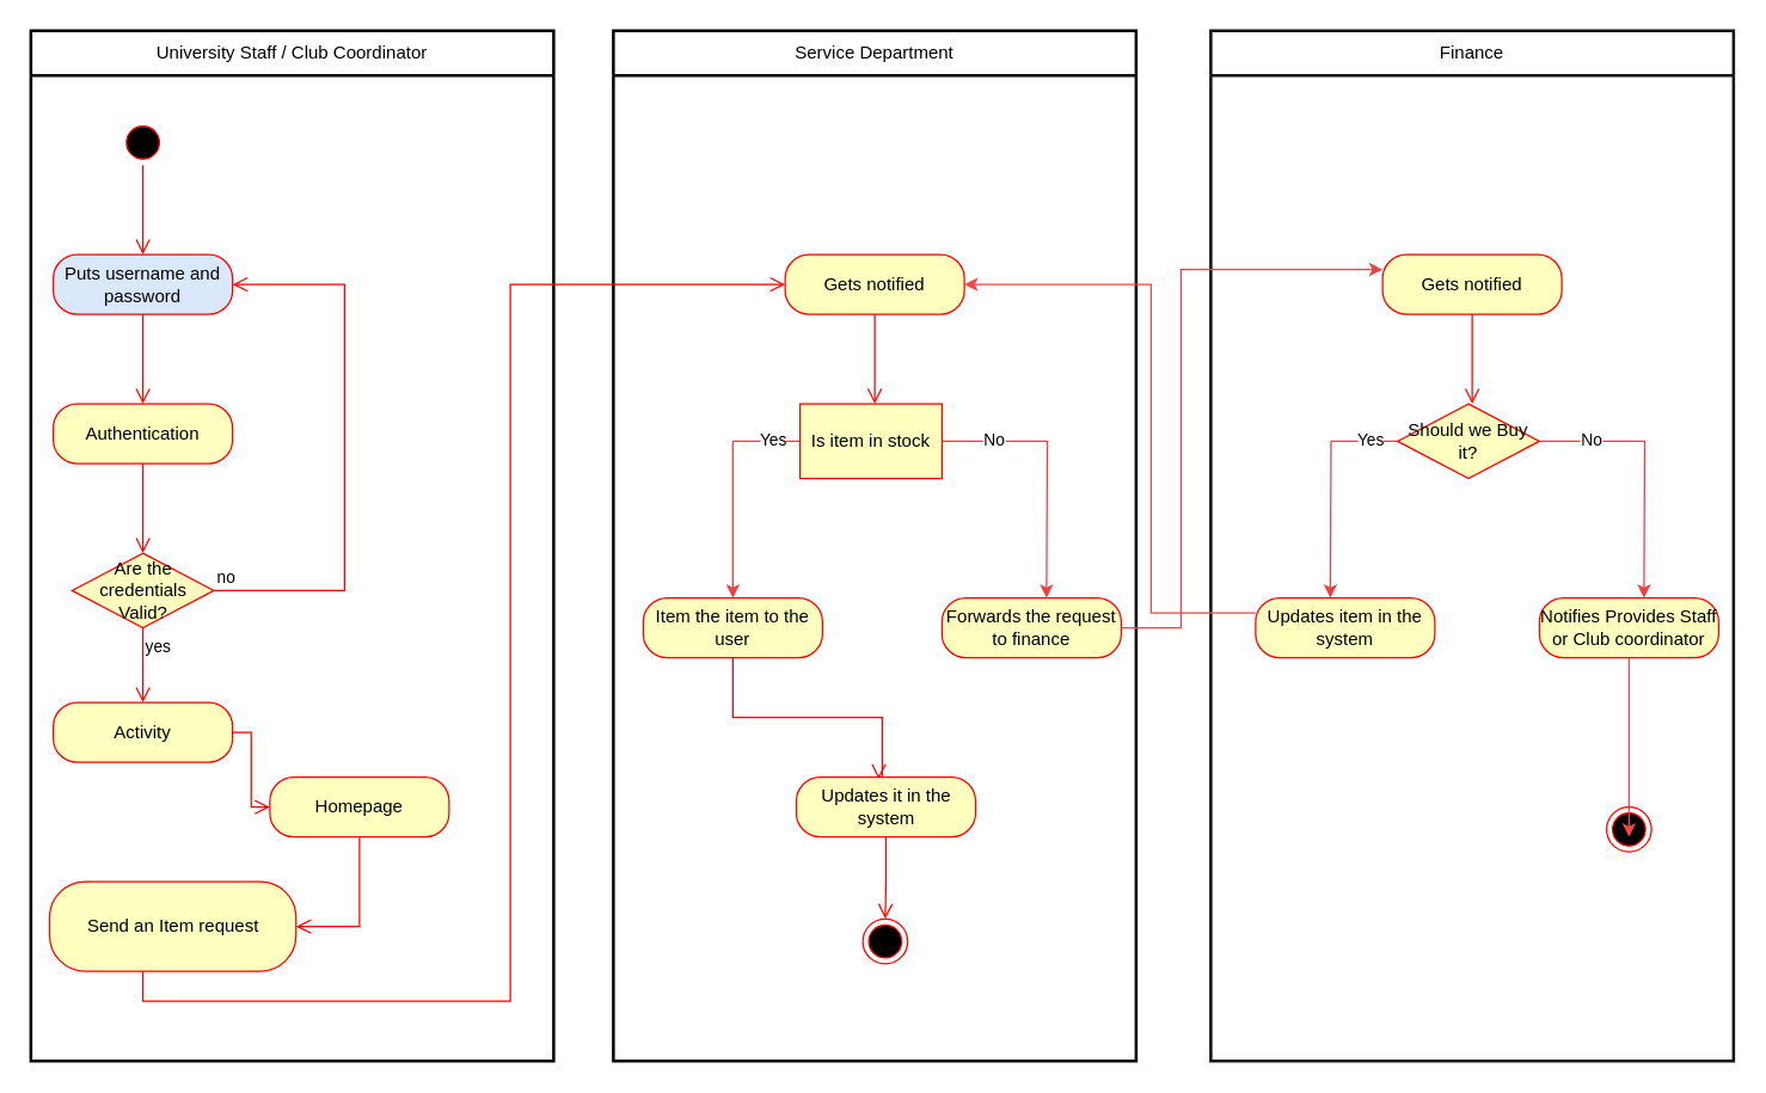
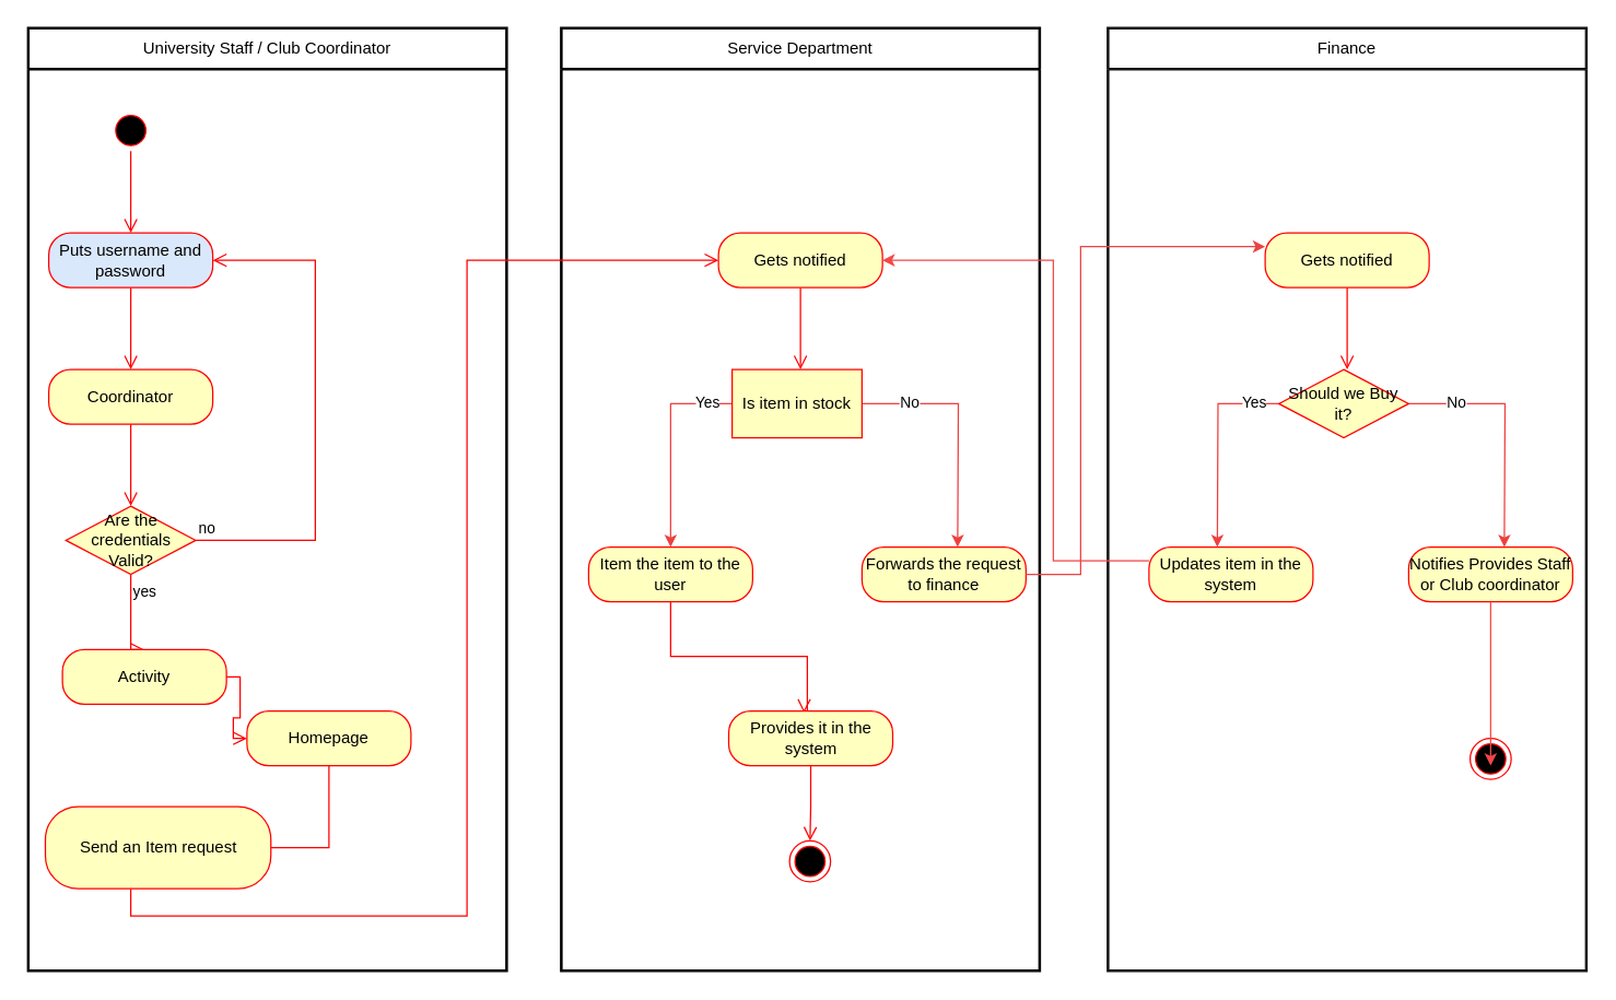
- <mxCell id="7" value="Authentication" style="rounded=1;whiteSpace=wrap;html=1;arcSize=40;fontColor=#000000;fillColor=#ffffc0;strokeColor=#ff0000;" parent="2" vertex="1"><mxGeometry x="15" y="250" width="120" height="40" as="geometry" /></mxCell>
+ <mxCell id="7" value="Coordinator" style="rounded=1;whiteSpace=wrap;html=1;arcSize=40;fontColor=#000000;fillColor=#ffffc0;strokeColor=#ff0000;" parent="2" vertex="1"><mxGeometry x="15" y="250" width="120" height="40" as="geometry" /></mxCell>
- <mxCell id="12" value="Activity" style="rounded=1;whiteSpace=wrap;html=1;arcSize=40;fontColor=#000000;fillColor=#ffffc0;strokeColor=#ff0000;" parent="2" vertex="1"><mxGeometry x="15" y="450" width="120" height="40" as="geometry" /></mxCell>
+ <mxCell id="12" value="Activity" style="rounded=1;whiteSpace=wrap;html=1;arcSize=40;fontColor=#000000;fillColor=#ffffc0;strokeColor=#ff0000;" parent="2" vertex="1"><mxGeometry x="25" y="455" width="120" height="40" as="geometry" /></mxCell>
- <mxCell id="23" value="Updates it in the system" style="rounded=1;whiteSpace=wrap;html=1;arcSize=40;fontColor=#000000;fillColor=#ffffc0;strokeColor=#ff0000;" parent="17" vertex="1"><mxGeometry x="122.5" y="500" width="120" height="40" as="geometry" /></mxCell>
+ <mxCell id="23" value="Provides it in the system" style="rounded=1;whiteSpace=wrap;html=1;arcSize=40;fontColor=#000000;fillColor=#ffffc0;strokeColor=#ff0000;" parent="17" vertex="1"><mxGeometry x="122.5" y="500" width="120" height="40" as="geometry" /></mxCell>
- <mxCell id="15" value="" style="edgeStyle=orthogonalEdgeStyle;html=1;verticalAlign=bottom;endArrow=open;endSize=8;strokeColor=#ff0000;rounded=0;entryX=1;entryY=0.5;entryDx=0;entryDy=0;" parent="2" source="14" target="16" edge="1"><mxGeometry relative="1" as="geometry"><mxPoint x="220" y="600" as="targetPoint" /><Array as="points"><mxPoint x="220" y="600" /></Array></mxGeometry></mxCell>
+ <mxCell id="15" value="" style="edgeStyle=orthogonalEdgeStyle;html=1;verticalAlign=bottom;endArrow=none;endSize=8;strokeColor=#ff0000;rounded=0;entryX=1;entryY=0.5;entryDx=0;entryDy=0;" parent="2" source="14" target="16" edge="1"><mxGeometry relative="1" as="geometry"><mxPoint x="220" y="600" as="targetPoint" /><Array as="points"><mxPoint x="220" y="600" /></Array></mxGeometry></mxCell>
